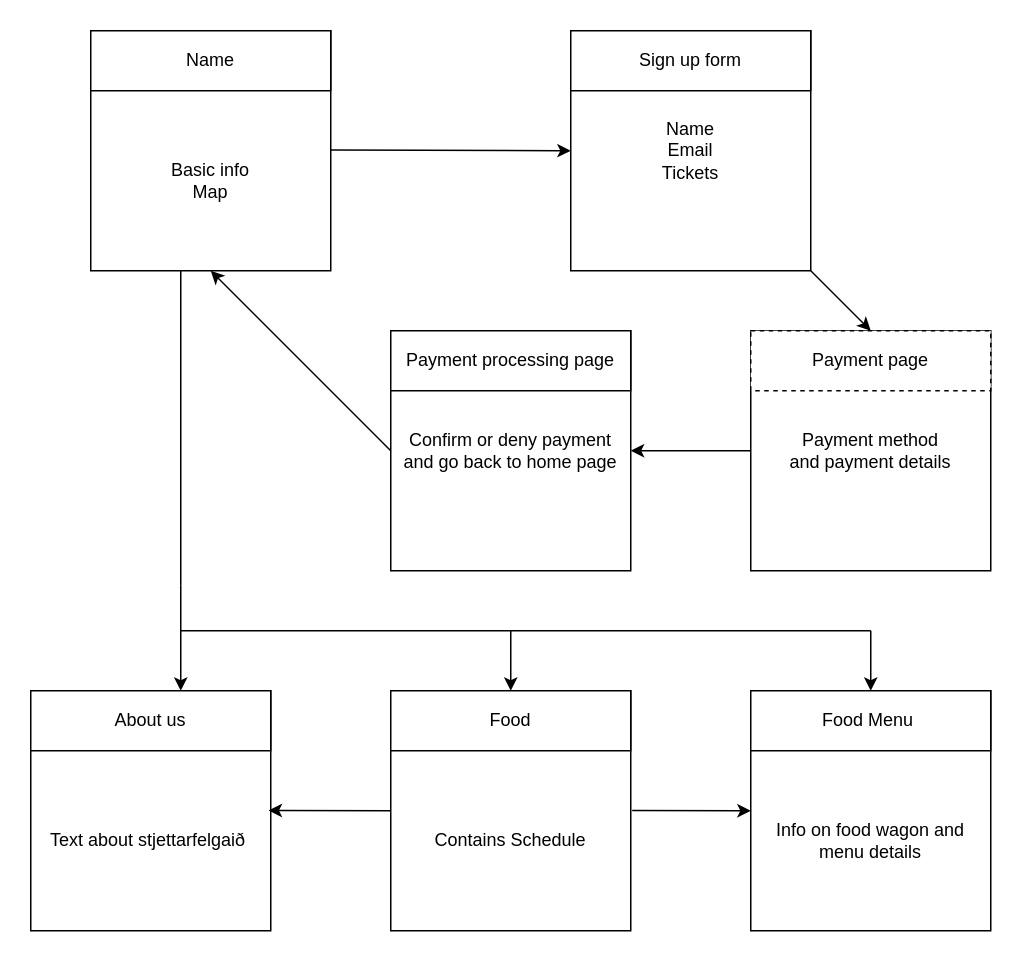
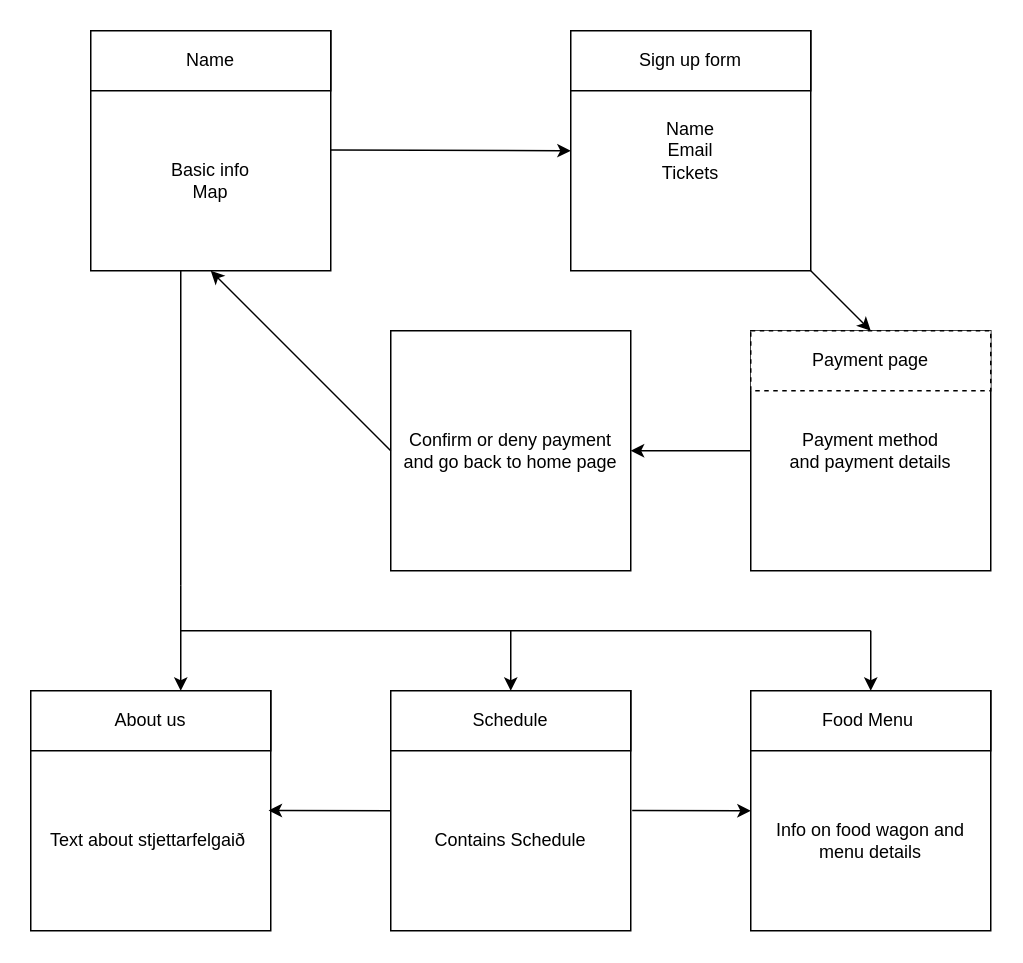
- <mxCell id="19" value="Payment processing page" style="rounded=0;whiteSpace=wrap;html=1;" vertex="1" parent="1"><mxGeometry x="260" y="220" width="160" height="40" as="geometry" /></mxCell>
- <mxCell id="15" value="Food" style="text;html=1;align=center;verticalAlign=middle;whiteSpace=wrap;rounded=0;" parent="1" vertex="1"><mxGeometry x="260" y="460" width="160" height="40" as="geometry" /></mxCell>
+ <mxCell id="15" value="Schedule" style="text;html=1;align=center;verticalAlign=middle;whiteSpace=wrap;rounded=0;" parent="1" vertex="1"><mxGeometry x="260" y="460" width="160" height="40" as="geometry" /></mxCell>
